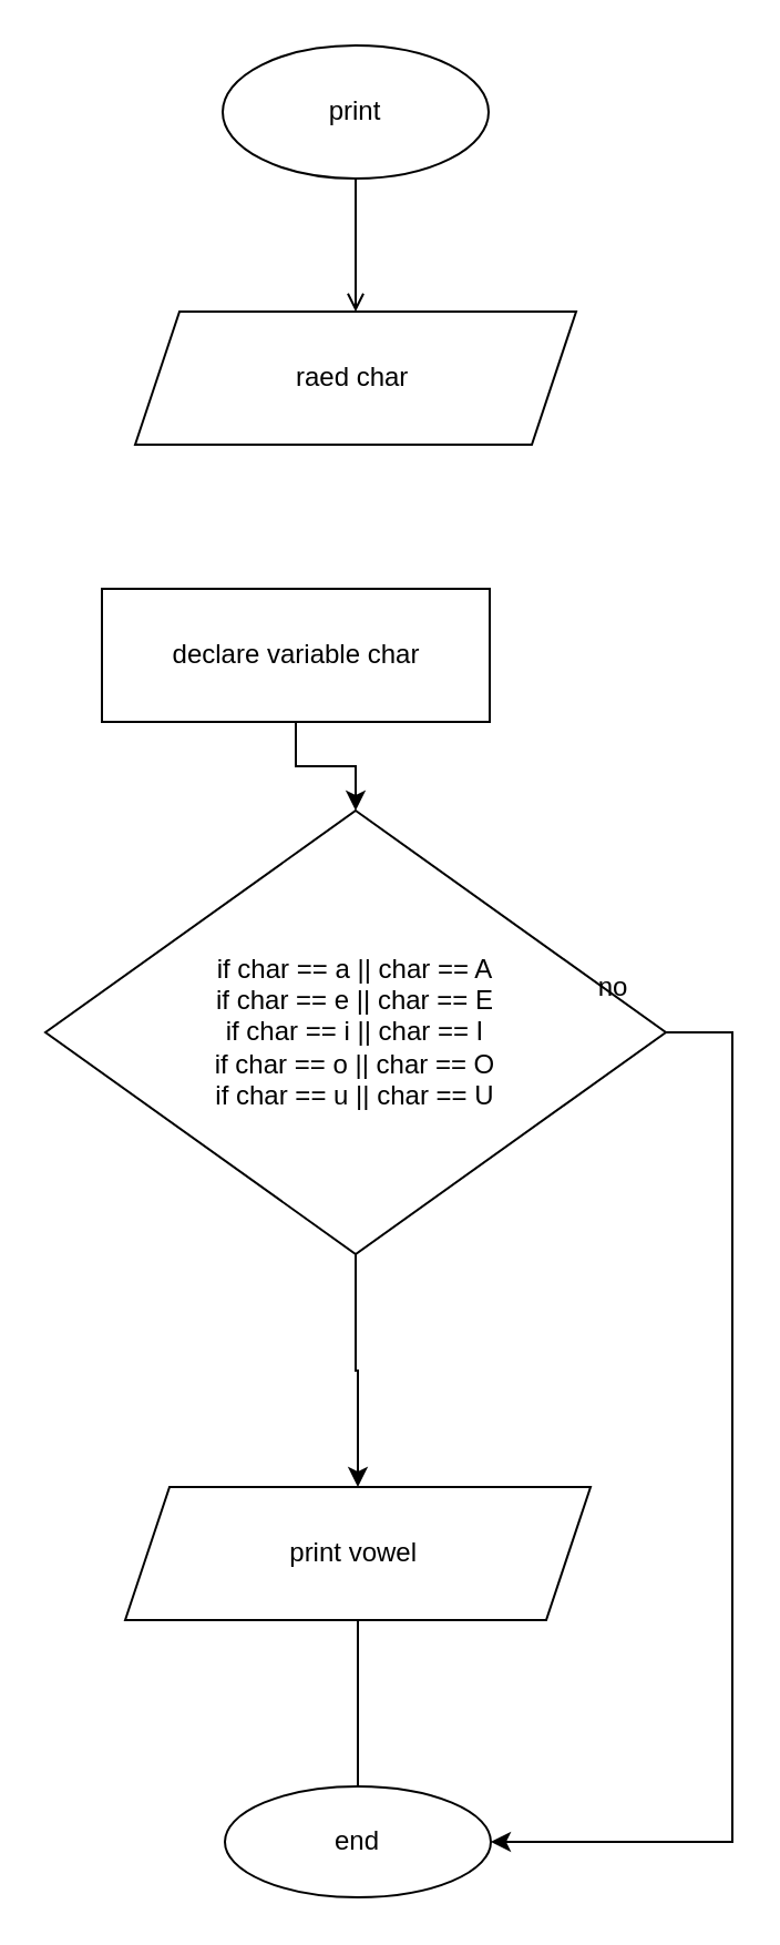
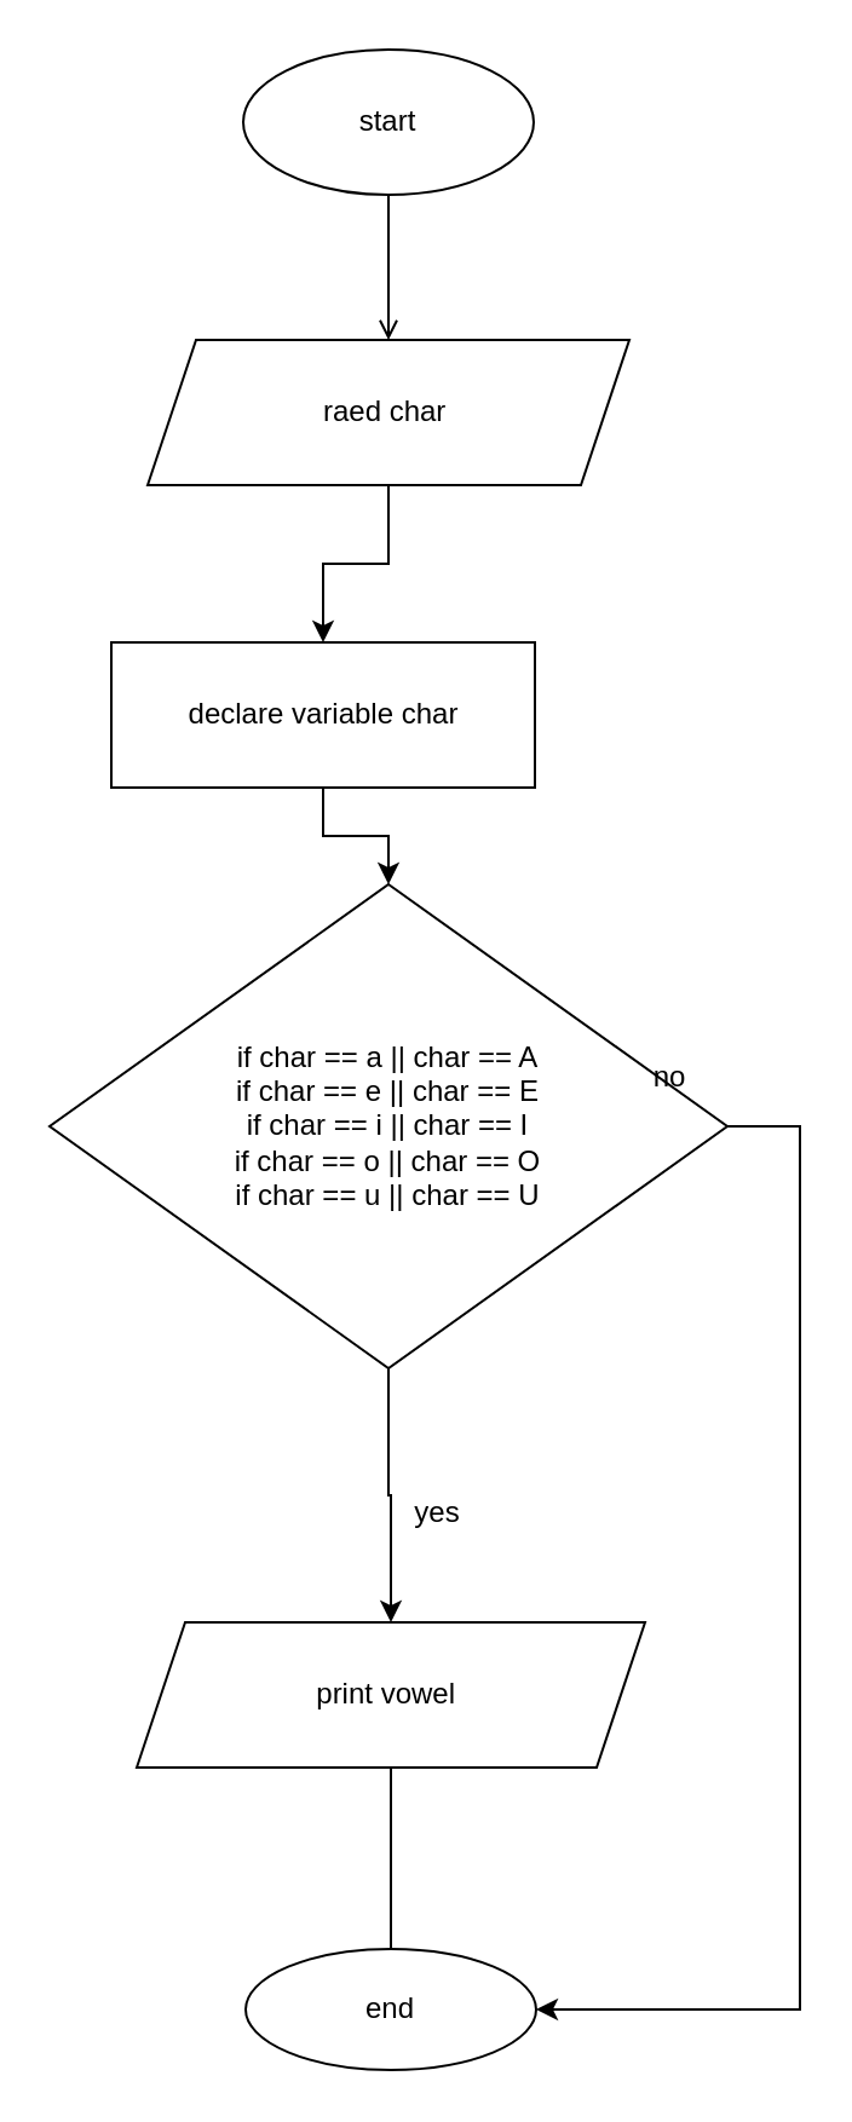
- <mxCell id="3" value="print" style="ellipse;whiteSpace=wrap;html=1;" vertex="1" parent="1"><mxGeometry x="100" y="20" width="120" height="60" as="geometry" /></mxCell>
+ <mxCell id="3" value="start" style="ellipse;whiteSpace=wrap;html=1;" vertex="1" parent="1"><mxGeometry x="100" y="20" width="120" height="60" as="geometry" /></mxCell>
+ <mxCell id="4" style="edgeStyle=orthogonalEdgeStyle;rounded=0;orthogonalLoop=1;jettySize=auto;html=1;entryX=0.5;entryY=0;entryDx=0;entryDy=0;" edge="1" parent="1" source="5" target="7"><mxGeometry relative="1" as="geometry" /></mxCell>
+ <mxCell id="15" value="yes" style="text;html=1;align=center;verticalAlign=middle;resizable=0;points=[];autosize=1;strokeColor=none;fillColor=none;" vertex="1" parent="1"><mxGeometry x="165" y="615" width="30" height="20" as="geometry" /></mxCell>
